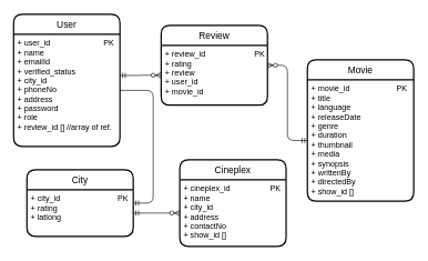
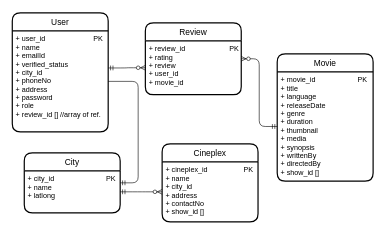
- <mxCell id="12" value="+ city_id                          PK&#10;+ rating&#10;+ latlong" style="align=left;strokeColor=none;fillColor=none;spacingLeft=4;fontSize=12;verticalAlign=top;resizable=0;rotatable=0;part=1;" parent="11" vertex="1"><mxGeometry y="30" width="160" height="70" as="geometry" /></mxCell>
+ <mxCell id="12" value="+ city_id                          PK&#10;+ name&#10;+ latlong" style="align=left;strokeColor=none;fillColor=none;spacingLeft=4;fontSize=12;verticalAlign=top;resizable=0;rotatable=0;part=1;" parent="11" vertex="1"><mxGeometry y="30" width="160" height="70" as="geometry" /></mxCell>
